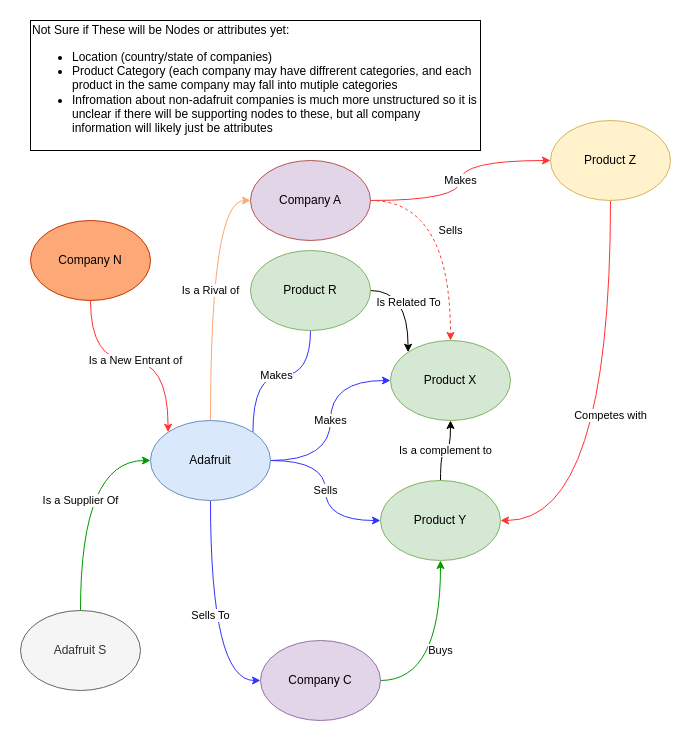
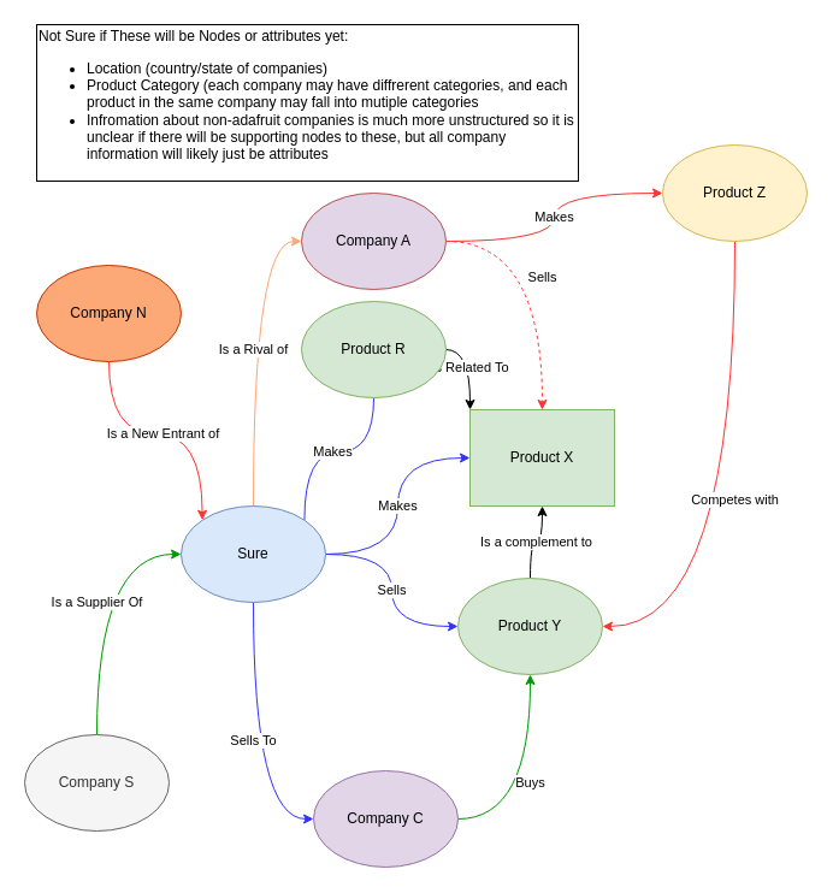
- <mxCell id="8" value="Product X" style="ellipse;whiteSpace=wrap;html=1;fillColor=#d5e8d4;strokeColor=#82b366;" vertex="1" parent="1"><mxGeometry x="390" y="340" width="120" height="80" as="geometry" /></mxCell>
+ <mxCell id="8" value="Product X" style="whiteSpace=wrap;html=1;fillColor=#d5e8d4;strokeColor=#82b366;rounded=0;" vertex="1" parent="1"><mxGeometry x="390" y="340" width="120" height="80" as="geometry" /></mxCell>
- <mxCell id="7" value="Adafruit" style="ellipse;whiteSpace=wrap;html=1;fillColor=#dae8fc;strokeColor=#6c8ebf;" vertex="1" parent="1"><mxGeometry x="150" y="420" width="120" height="80" as="geometry" /></mxCell>
+ <mxCell id="7" value="Sure" style="ellipse;whiteSpace=wrap;html=1;fillColor=#dae8fc;strokeColor=#6c8ebf;" vertex="1" parent="1"><mxGeometry x="150" y="420" width="120" height="80" as="geometry" /></mxCell>
- <mxCell id="22" value="Adafruit S" style="ellipse;whiteSpace=wrap;html=1;fillColor=#f5f5f5;strokeColor=#666666;fontColor=#333333;" vertex="1" parent="1"><mxGeometry x="20" y="610" width="120" height="80" as="geometry" /></mxCell>
+ <mxCell id="22" value="Company S" style="ellipse;whiteSpace=wrap;html=1;fillColor=#f5f5f5;strokeColor=#666666;fontColor=#333333;" vertex="1" parent="1"><mxGeometry x="20" y="610" width="120" height="80" as="geometry" /></mxCell>
